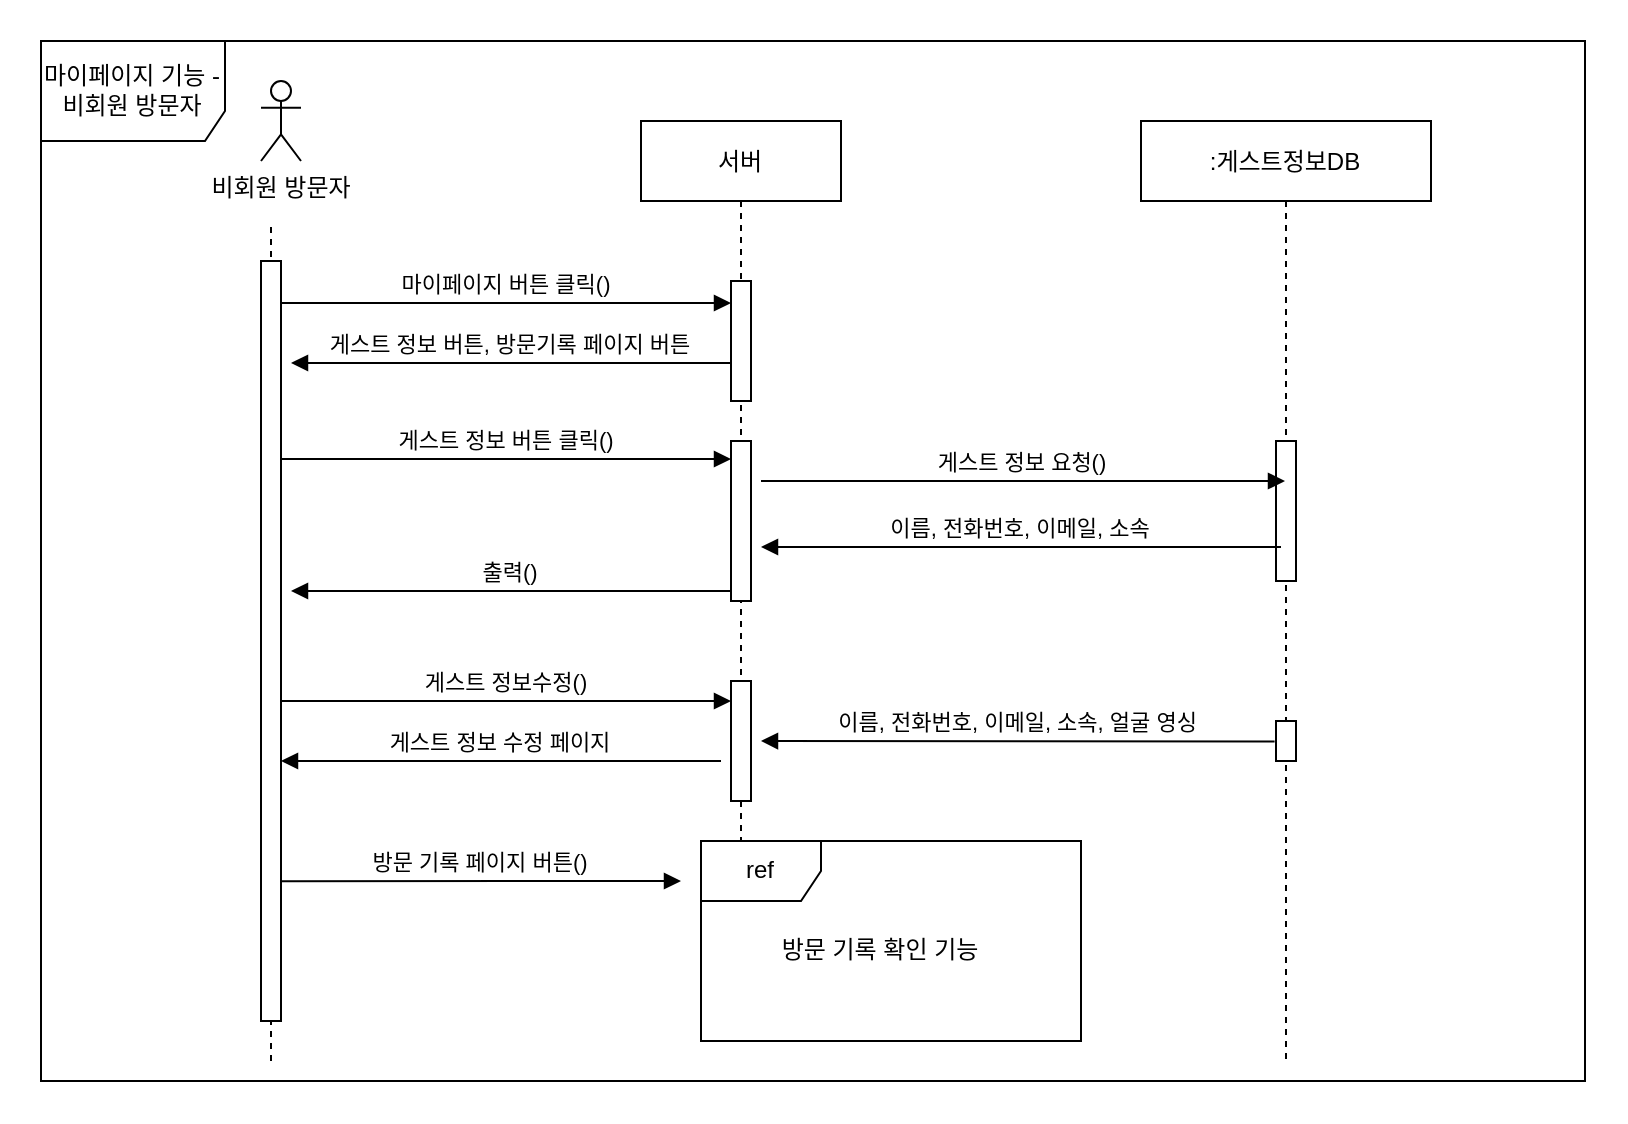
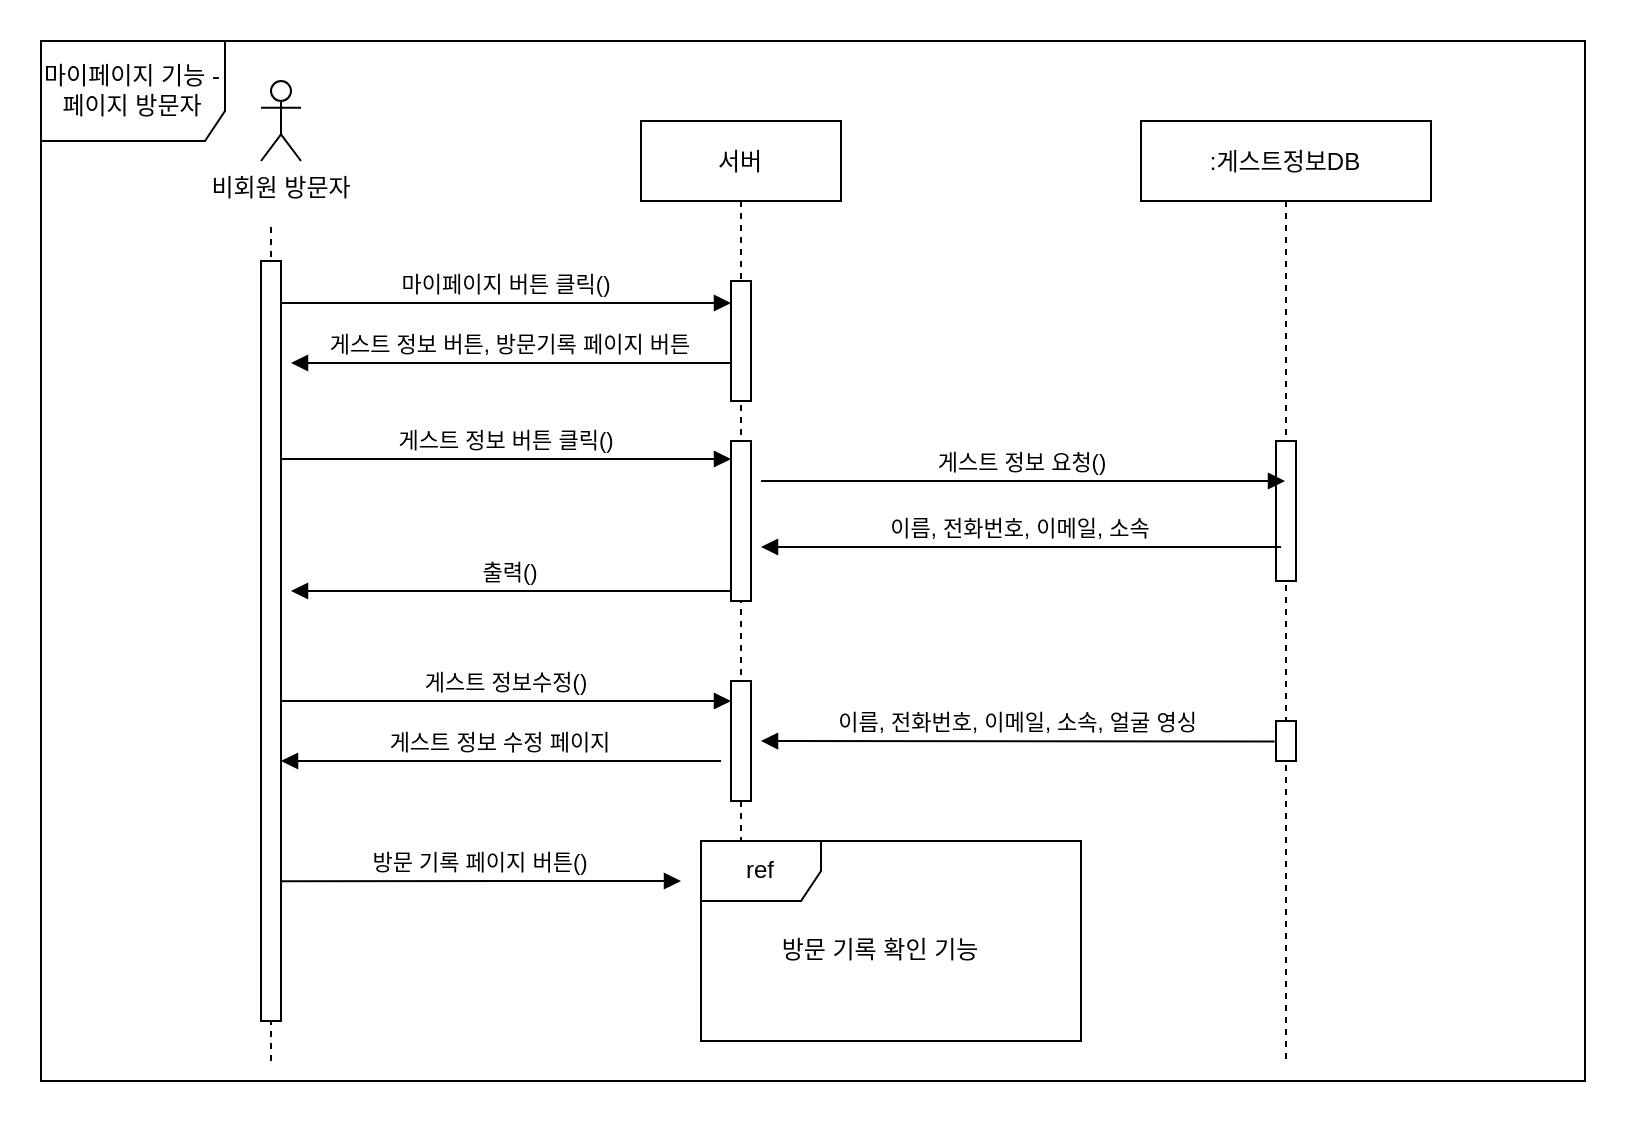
- <mxCell id="24" value="마이페이지 기능 - 비회원 방문자" style="shape=umlFrame;whiteSpace=wrap;html=1;fillColor=default;width=92;height=50;" parent="1" vertex="1"><mxGeometry x="20" y="20" width="772" height="520" as="geometry" /></mxCell>
+ <mxCell id="24" value="마이페이지 기능 - 페이지 방문자" style="shape=umlFrame;whiteSpace=wrap;html=1;fillColor=default;width=92;height=50;" parent="1" vertex="1"><mxGeometry x="20" y="20" width="772" height="520" as="geometry" /></mxCell>
